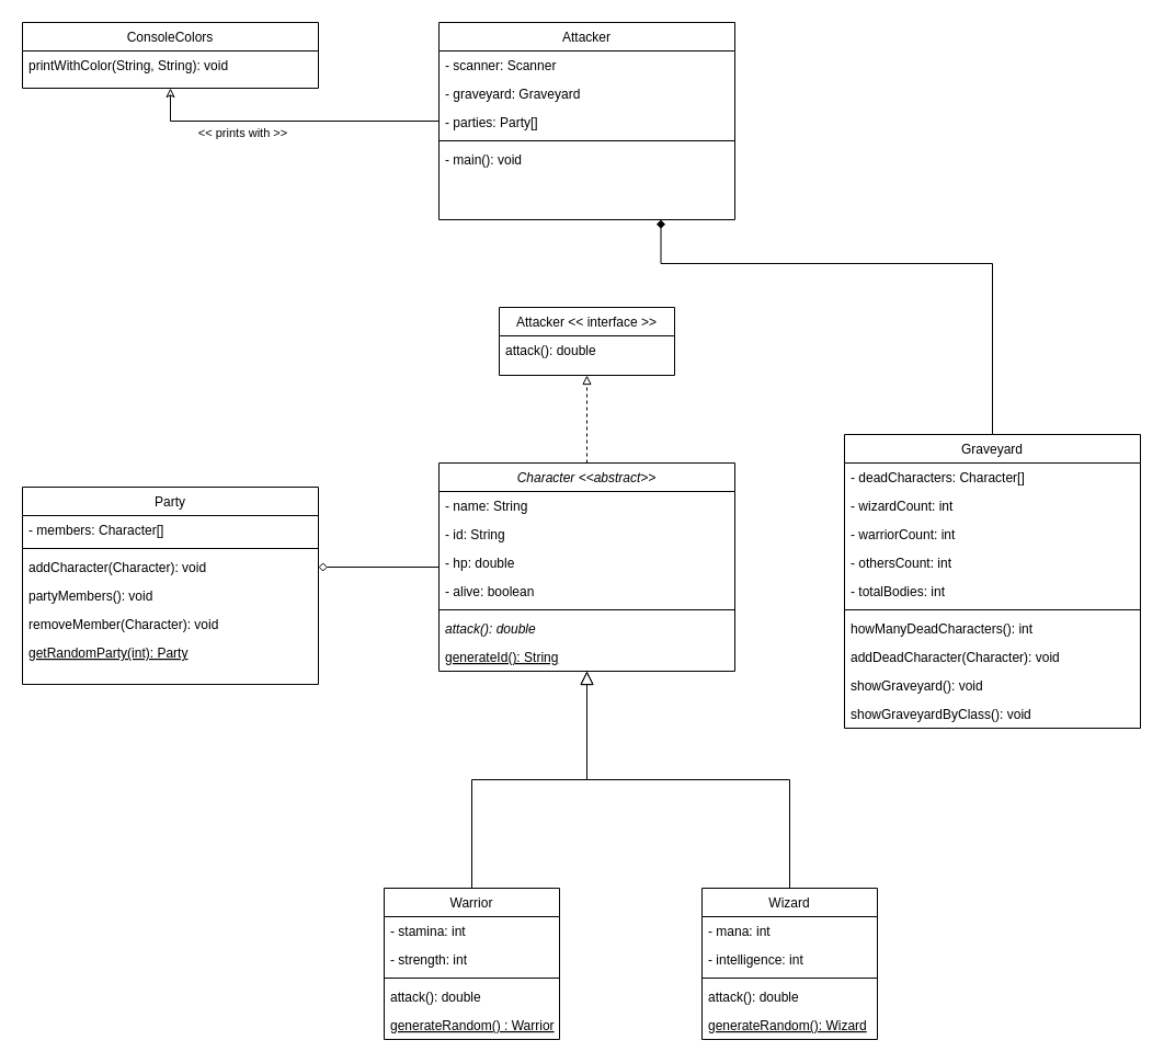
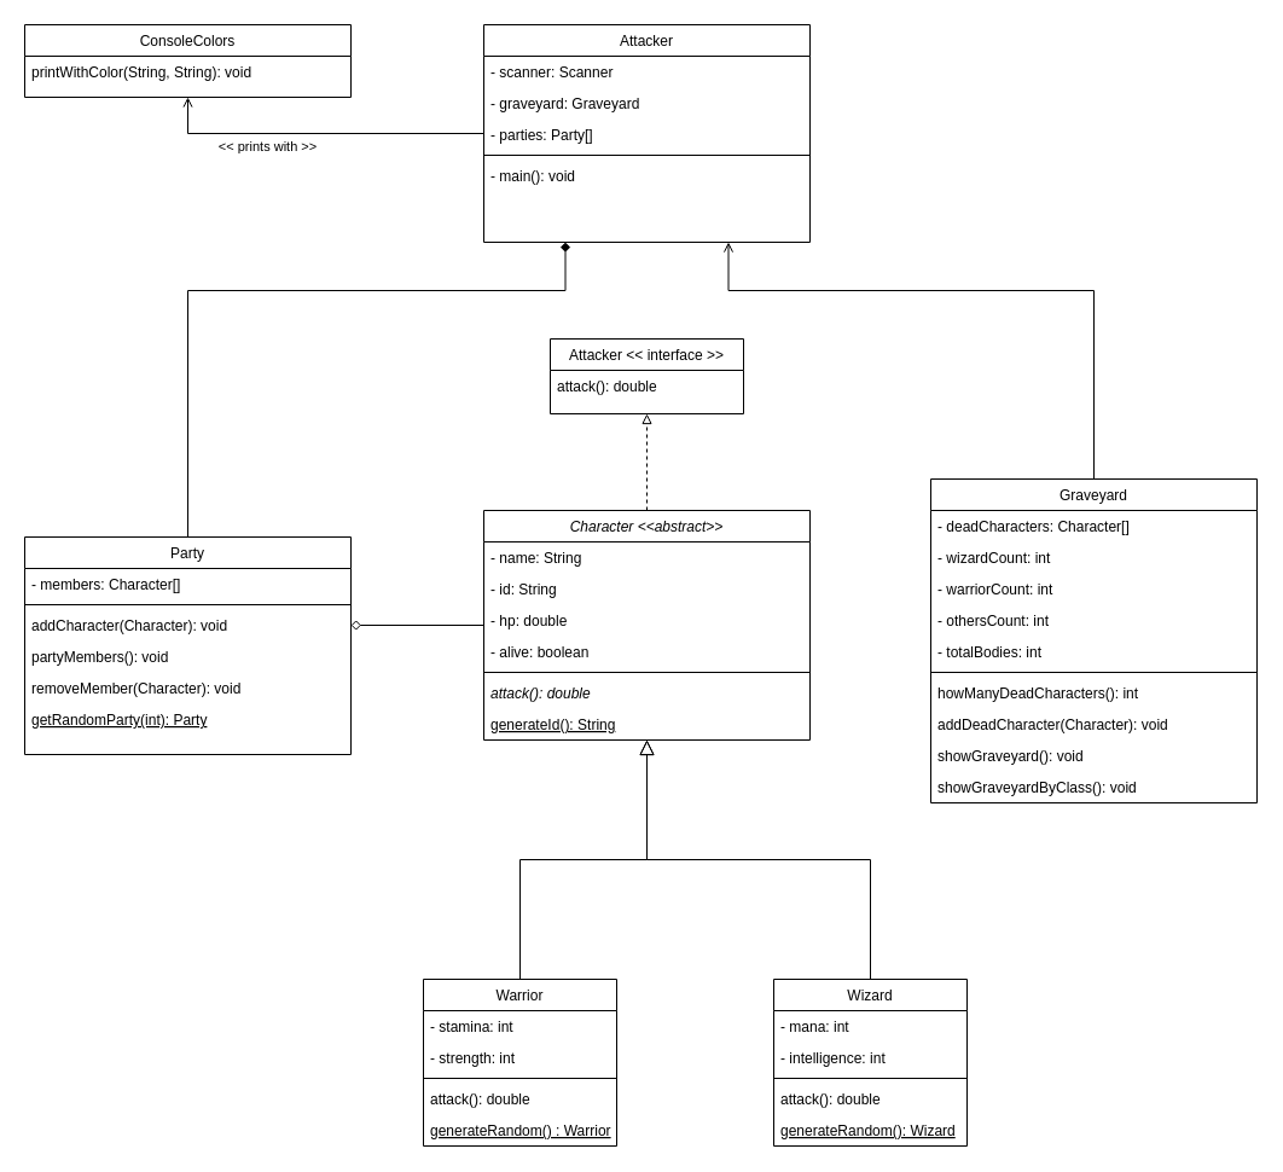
- <mxCell id="46" style="edgeStyle=orthogonalEdgeStyle;rounded=0;orthogonalLoop=1;jettySize=auto;html=1;entryX=0.5;entryY=1;entryDx=0;entryDy=0;endArrow=classic;endFill=0;" edge="1" parent="1" source="48" target="54"><mxGeometry relative="1" as="geometry" /></mxCell>
+ <mxCell id="46" style="edgeStyle=orthogonalEdgeStyle;rounded=0;orthogonalLoop=1;jettySize=auto;html=1;entryX=0.5;entryY=1;entryDx=0;entryDy=0;endArrow=open;endFill=0;" edge="1" parent="1" source="48" target="54"><mxGeometry relative="1" as="geometry" /></mxCell>
- <mxCell id="26" style="edgeStyle=orthogonalEdgeStyle;rounded=0;orthogonalLoop=1;jettySize=auto;html=1;entryX=0.75;entryY=1;entryDx=0;entryDy=0;endArrow=diamond;endFill=1;exitX=0.5;exitY=0;exitDx=0;exitDy=0;" edge="1" parent="1" source="27" target="48"><mxGeometry relative="1" as="geometry"><Array as="points"><mxPoint x="905" y="240" /><mxPoint x="603" y="240" /></Array></mxGeometry></mxCell>
+ <mxCell id="26" style="edgeStyle=orthogonalEdgeStyle;rounded=0;orthogonalLoop=1;jettySize=auto;html=1;entryX=0.75;entryY=1;entryDx=0;entryDy=0;endArrow=open;endFill=1;exitX=0.5;exitY=0;exitDx=0;exitDy=0;" edge="1" parent="1" source="27" target="48"><mxGeometry relative="1" as="geometry"><Array as="points"><mxPoint x="905" y="240" /><mxPoint x="603" y="240" /></Array></mxGeometry></mxCell>
+ <mxCell id="38" style="edgeStyle=orthogonalEdgeStyle;rounded=0;orthogonalLoop=1;jettySize=auto;html=1;entryX=0.25;entryY=1;entryDx=0;entryDy=0;endArrow=diamond;endFill=1;exitX=0.5;exitY=0;exitDx=0;exitDy=0;" edge="1" parent="1" source="39" target="48"><mxGeometry relative="1" as="geometry"><Array as="points"><mxPoint x="155" y="240" /><mxPoint x="468" y="240" /></Array></mxGeometry></mxCell>
